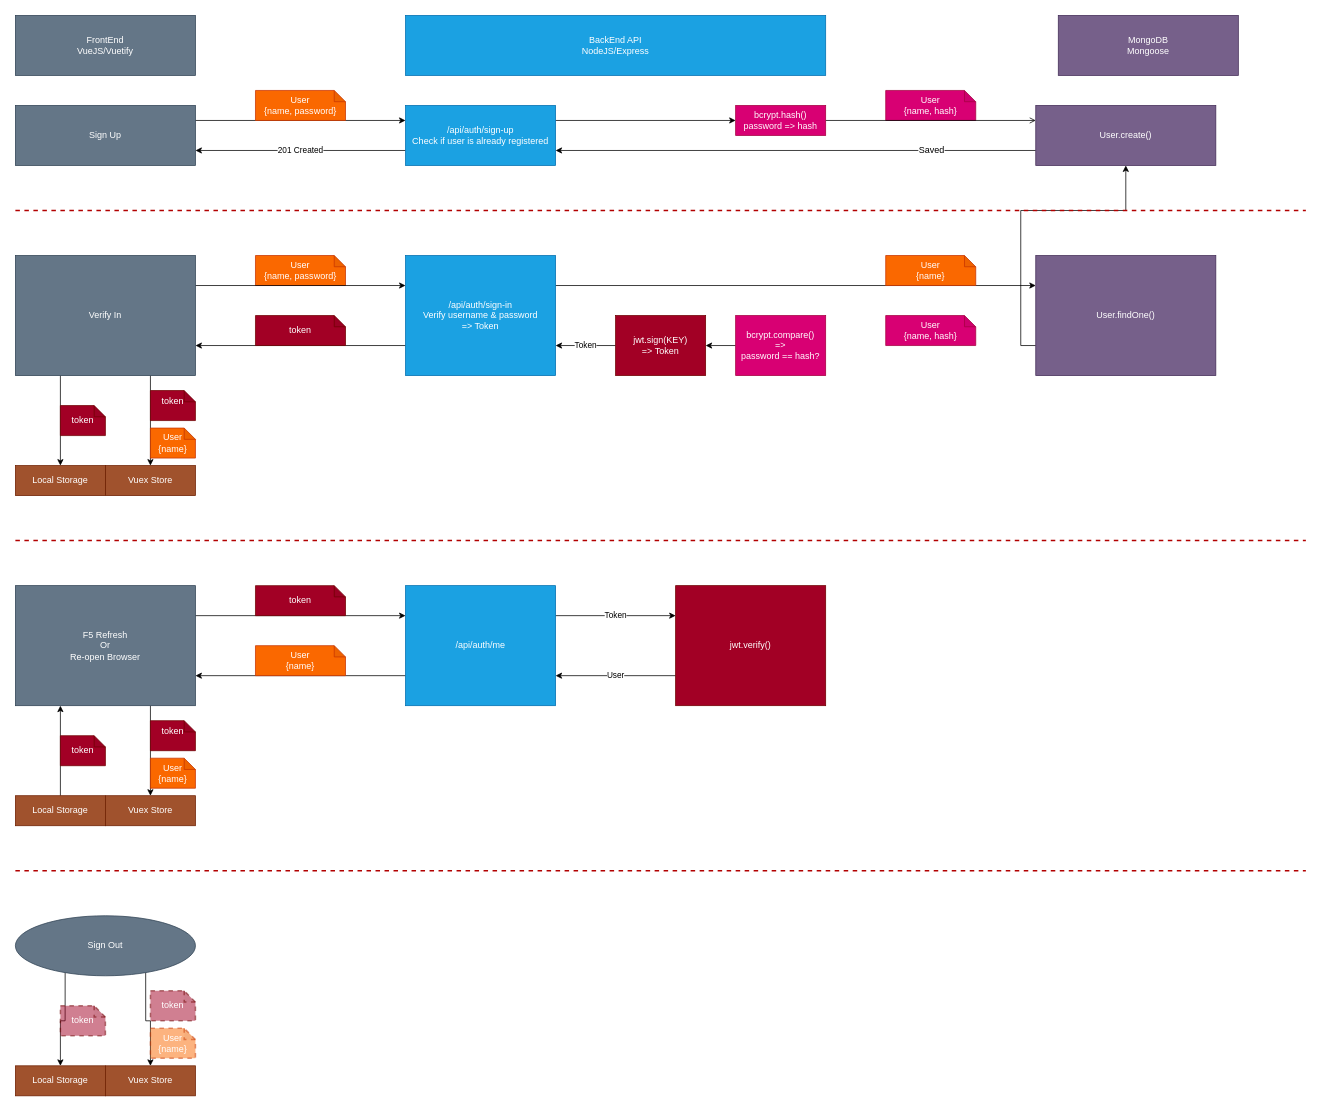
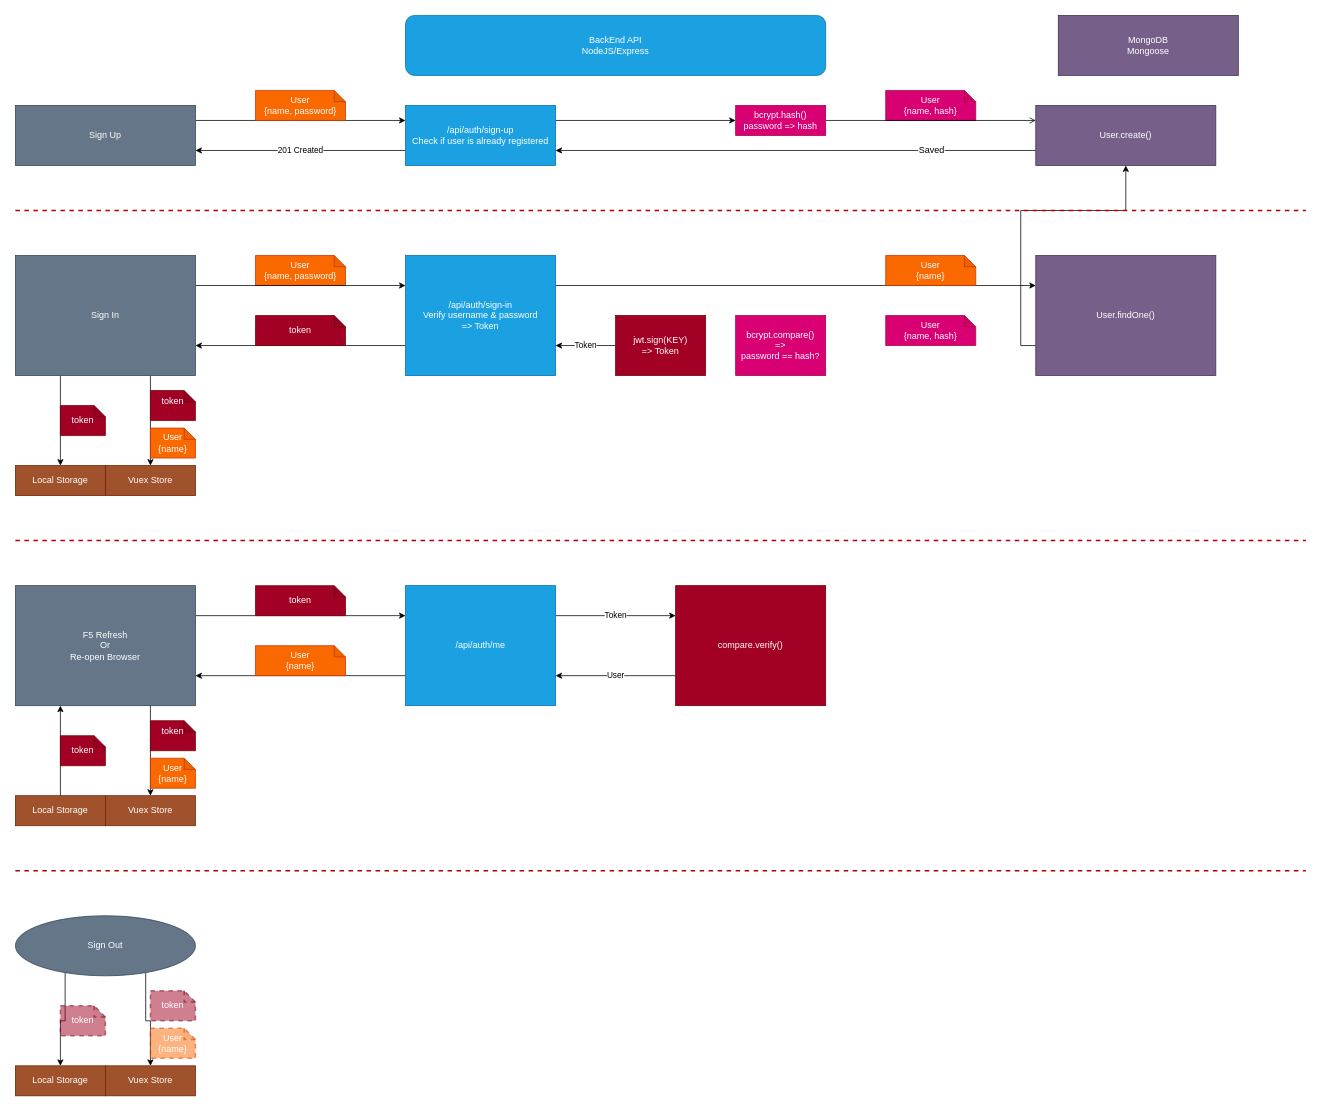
- <mxCell id="2" value="FrontEnd&lt;br&gt;VueJS/Vuetify" style="rounded=0;whiteSpace=wrap;html=1;fillColor=#647687;strokeColor=#314354;fontColor=#ffffff;" parent="1" vertex="1"><mxGeometry x="20" y="20" width="240" height="80" as="geometry" /></mxCell>
- <mxCell id="3" value="BackEnd API&lt;br&gt;NodeJS/Express" style="rounded=0;whiteSpace=wrap;html=1;fillColor=#1ba1e2;strokeColor=#006EAF;fontColor=#ffffff;" vertex="1" parent="1"><mxGeometry x="540" y="20" width="560" height="80" as="geometry" /></mxCell>
+ <mxCell id="3" value="BackEnd API&lt;br&gt;NodeJS/Express" style="whiteSpace=wrap;html=1;fillColor=#1ba1e2;strokeColor=#006EAF;fontColor=#ffffff;rounded=1;" vertex="1" parent="1"><mxGeometry x="540" y="20" width="560" height="80" as="geometry" /></mxCell>
- <mxCell id="40" value="Verify In" style="rounded=0;whiteSpace=wrap;html=1;fillColor=#647687;strokeColor=#314354;glass=0;comic=0;shadow=0;fontColor=#ffffff;" vertex="1" parent="1"><mxGeometry x="20" y="340" width="240" height="160" as="geometry" /></mxCell>
+ <mxCell id="40" value="Sign In" style="rounded=0;whiteSpace=wrap;html=1;fillColor=#647687;strokeColor=#314354;glass=0;comic=0;shadow=0;fontColor=#ffffff;" vertex="1" parent="1"><mxGeometry x="20" y="340" width="240" height="160" as="geometry" /></mxCell>
- <mxCell id="22" style="edgeStyle=orthogonalEdgeStyle;rounded=0;orthogonalLoop=1;jettySize=auto;html=1;exitX=0;exitY=0.5;exitDx=0;exitDy=0;entryX=1;entryY=0.5;entryDx=0;entryDy=0;strokeWidth=1;fontColor=#000000;" edge="1" parent="1" source="23" target="19"><mxGeometry relative="1" as="geometry" /></mxCell>
- <mxCell id="21" value="jwt.verify()" style="rounded=0;whiteSpace=wrap;html=1;fillColor=#a20025;strokeColor=#6F0000;glass=0;comic=0;shadow=0;fontColor=#ffffff;" vertex="1" parent="1"><mxGeometry x="900" y="780" width="200" height="160" as="geometry" /></mxCell>
+ <mxCell id="21" value="compare.verify()" style="rounded=0;whiteSpace=wrap;html=1;fillColor=#a20025;strokeColor=#6F0000;glass=0;comic=0;shadow=0;fontColor=#ffffff;" vertex="1" parent="1"><mxGeometry x="900" y="780" width="200" height="160" as="geometry" /></mxCell>
